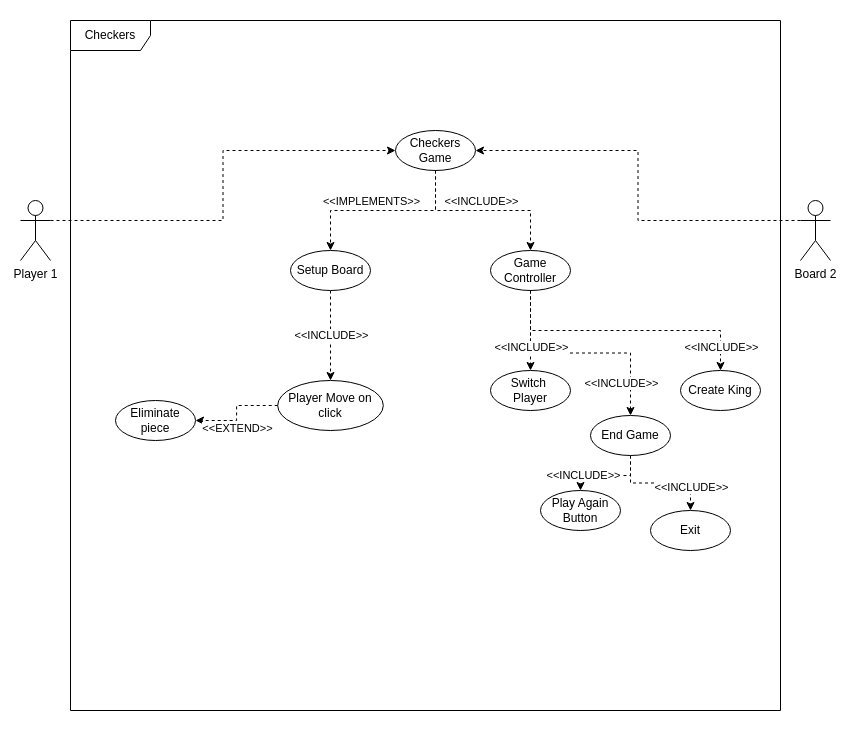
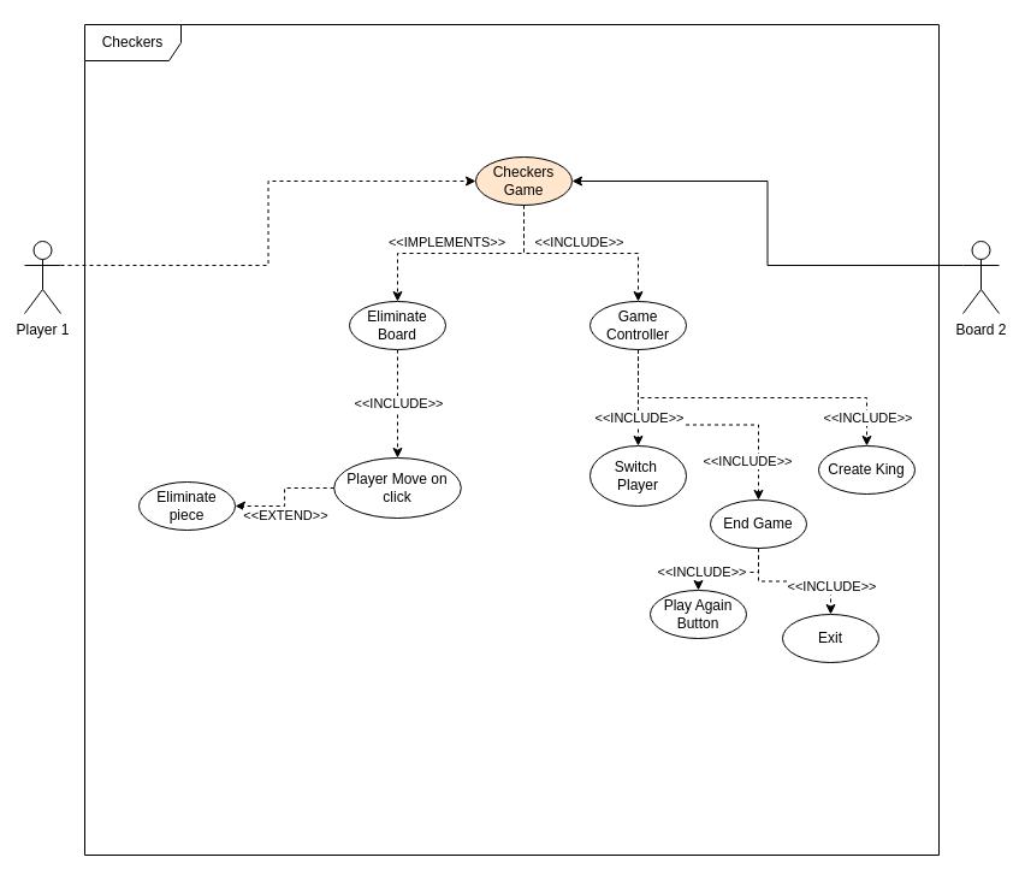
- <mxCell id="7" value="Checkers Game" style="ellipse;whiteSpace=wrap;html=1;" vertex="1" parent="1"><mxGeometry x="395" y="130" width="80" height="40" as="geometry" /></mxCell>
+ <mxCell id="7" value="Checkers Game" style="ellipse;whiteSpace=wrap;html=1;fillColor=#ffe6cc;" vertex="1" parent="1"><mxGeometry x="395" y="130" width="80" height="40" as="geometry" /></mxCell>
- <mxCell id="5" style="edgeStyle=orthogonalEdgeStyle;rounded=0;orthogonalLoop=1;jettySize=auto;html=1;exitX=0;exitY=0.333;exitDx=0;exitDy=0;exitPerimeter=0;entryX=1;entryY=0.5;entryDx=0;entryDy=0;dashed=1;" edge="1" parent="1" source="6" target="7"><mxGeometry relative="1" as="geometry" /></mxCell>
+ <mxCell id="5" style="edgeStyle=orthogonalEdgeStyle;rounded=0;orthogonalLoop=1;jettySize=auto;html=1;exitX=0;exitY=0.333;exitDx=0;exitDy=0;exitPerimeter=0;entryX=1;entryY=0.5;entryDx=0;entryDy=0;" edge="1" parent="1" source="6" target="7"><mxGeometry relative="1" as="geometry" /></mxCell>
- <mxCell id="10" value="Setup Board" style="ellipse;whiteSpace=wrap;html=1;" vertex="1" parent="1"><mxGeometry x="290" y="250" width="80" height="40" as="geometry" /></mxCell>
+ <mxCell id="10" value="Eliminate Board" style="ellipse;whiteSpace=wrap;html=1;" vertex="1" parent="1"><mxGeometry x="290" y="250" width="80" height="40" as="geometry" /></mxCell>
- <mxCell id="29" value="Switch&amp;nbsp;&lt;div&gt;Pl&lt;span style=&quot;background-color: initial;&quot;&gt;ayer&lt;/span&gt;&lt;/div&gt;" style="ellipse;whiteSpace=wrap;html=1;" vertex="1" parent="1"><mxGeometry x="490" y="370" width="80" height="40" as="geometry" /></mxCell>
+ <mxCell id="29" value="Switch&amp;nbsp;&lt;div&gt;Pl&lt;span style=&quot;background-color: initial;&quot;&gt;ayer&lt;/span&gt;&lt;/div&gt;" style="ellipse;whiteSpace=wrap;html=1;" vertex="1" parent="1"><mxGeometry x="490" y="370" width="80" height="50" as="geometry" /></mxCell>
